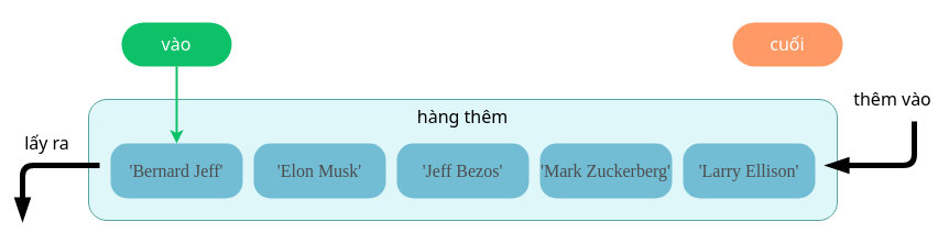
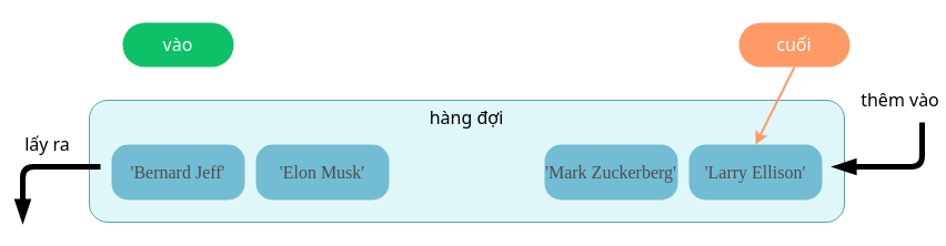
- <mxCell id="10" value="" style="endArrow=classic;html=1;rounded=0;strokeColor=#0CC167;strokeWidth=2;exitX=0.5;exitY=1;exitDx=0;exitDy=0;endFill=1;" parent="1" source="8" target="3" edge="1"><mxGeometry width="50" height="50" relative="1" as="geometry"><mxPoint x="380" y="60" as="sourcePoint" /><mxPoint x="320" y="50" as="targetPoint" /></mxGeometry></mxCell>
+ <mxCell id="11" value="" style="endArrow=classic;html=1;rounded=0;strokeColor=#ff9966;strokeWidth=2;exitX=0.5;exitY=1;exitDx=0;exitDy=0;entryX=0.5;entryY=0;entryDx=0;entryDy=0;endFill=1;" parent="1" source="9" target="5" edge="1"><mxGeometry width="50" height="50" relative="1" as="geometry"><mxPoint x="170" y="70" as="sourcePoint" /><mxPoint x="170" y="140" as="targetPoint" /></mxGeometry></mxCell>
- <mxCell id="2" value="hàng thêm" style="rounded=1;whiteSpace=wrap;html=1;fillColor=#e0f7fa;strokeColor=#56a69e;fontFamily=Noto Sans;fontSource=https%3A%2F%2Ffonts.googleapis.com%2Fcss%3Ffamily%3DNoto%2BSans;verticalAlign=top;fontSize=16;" parent="1" vertex="1"><mxGeometry x="80" y="90" width="680" height="110" as="geometry" /></mxCell>
+ <mxCell id="2" value="hàng đợi" style="rounded=1;whiteSpace=wrap;html=1;fillColor=#e0f7fa;strokeColor=#56a69e;fontFamily=Noto Sans;fontSource=https%3A%2F%2Ffonts.googleapis.com%2Fcss%3Ffamily%3DNoto%2BSans;verticalAlign=top;fontSize=16;" parent="1" vertex="1"><mxGeometry x="80" y="90" width="680" height="110" as="geometry" /></mxCell>
- <mxCell id="7" value="'Jeff Bezos'" style="rounded=1;whiteSpace=wrap;html=1;strokeColor=none;fillColor=#72bcd4;fontFamily=consolas;fontSize=16;fontColor=#4D4D4D;arcSize=30;" parent="1" vertex="1"><mxGeometry x="360" y="130" width="120" height="50" as="geometry" /></mxCell>
